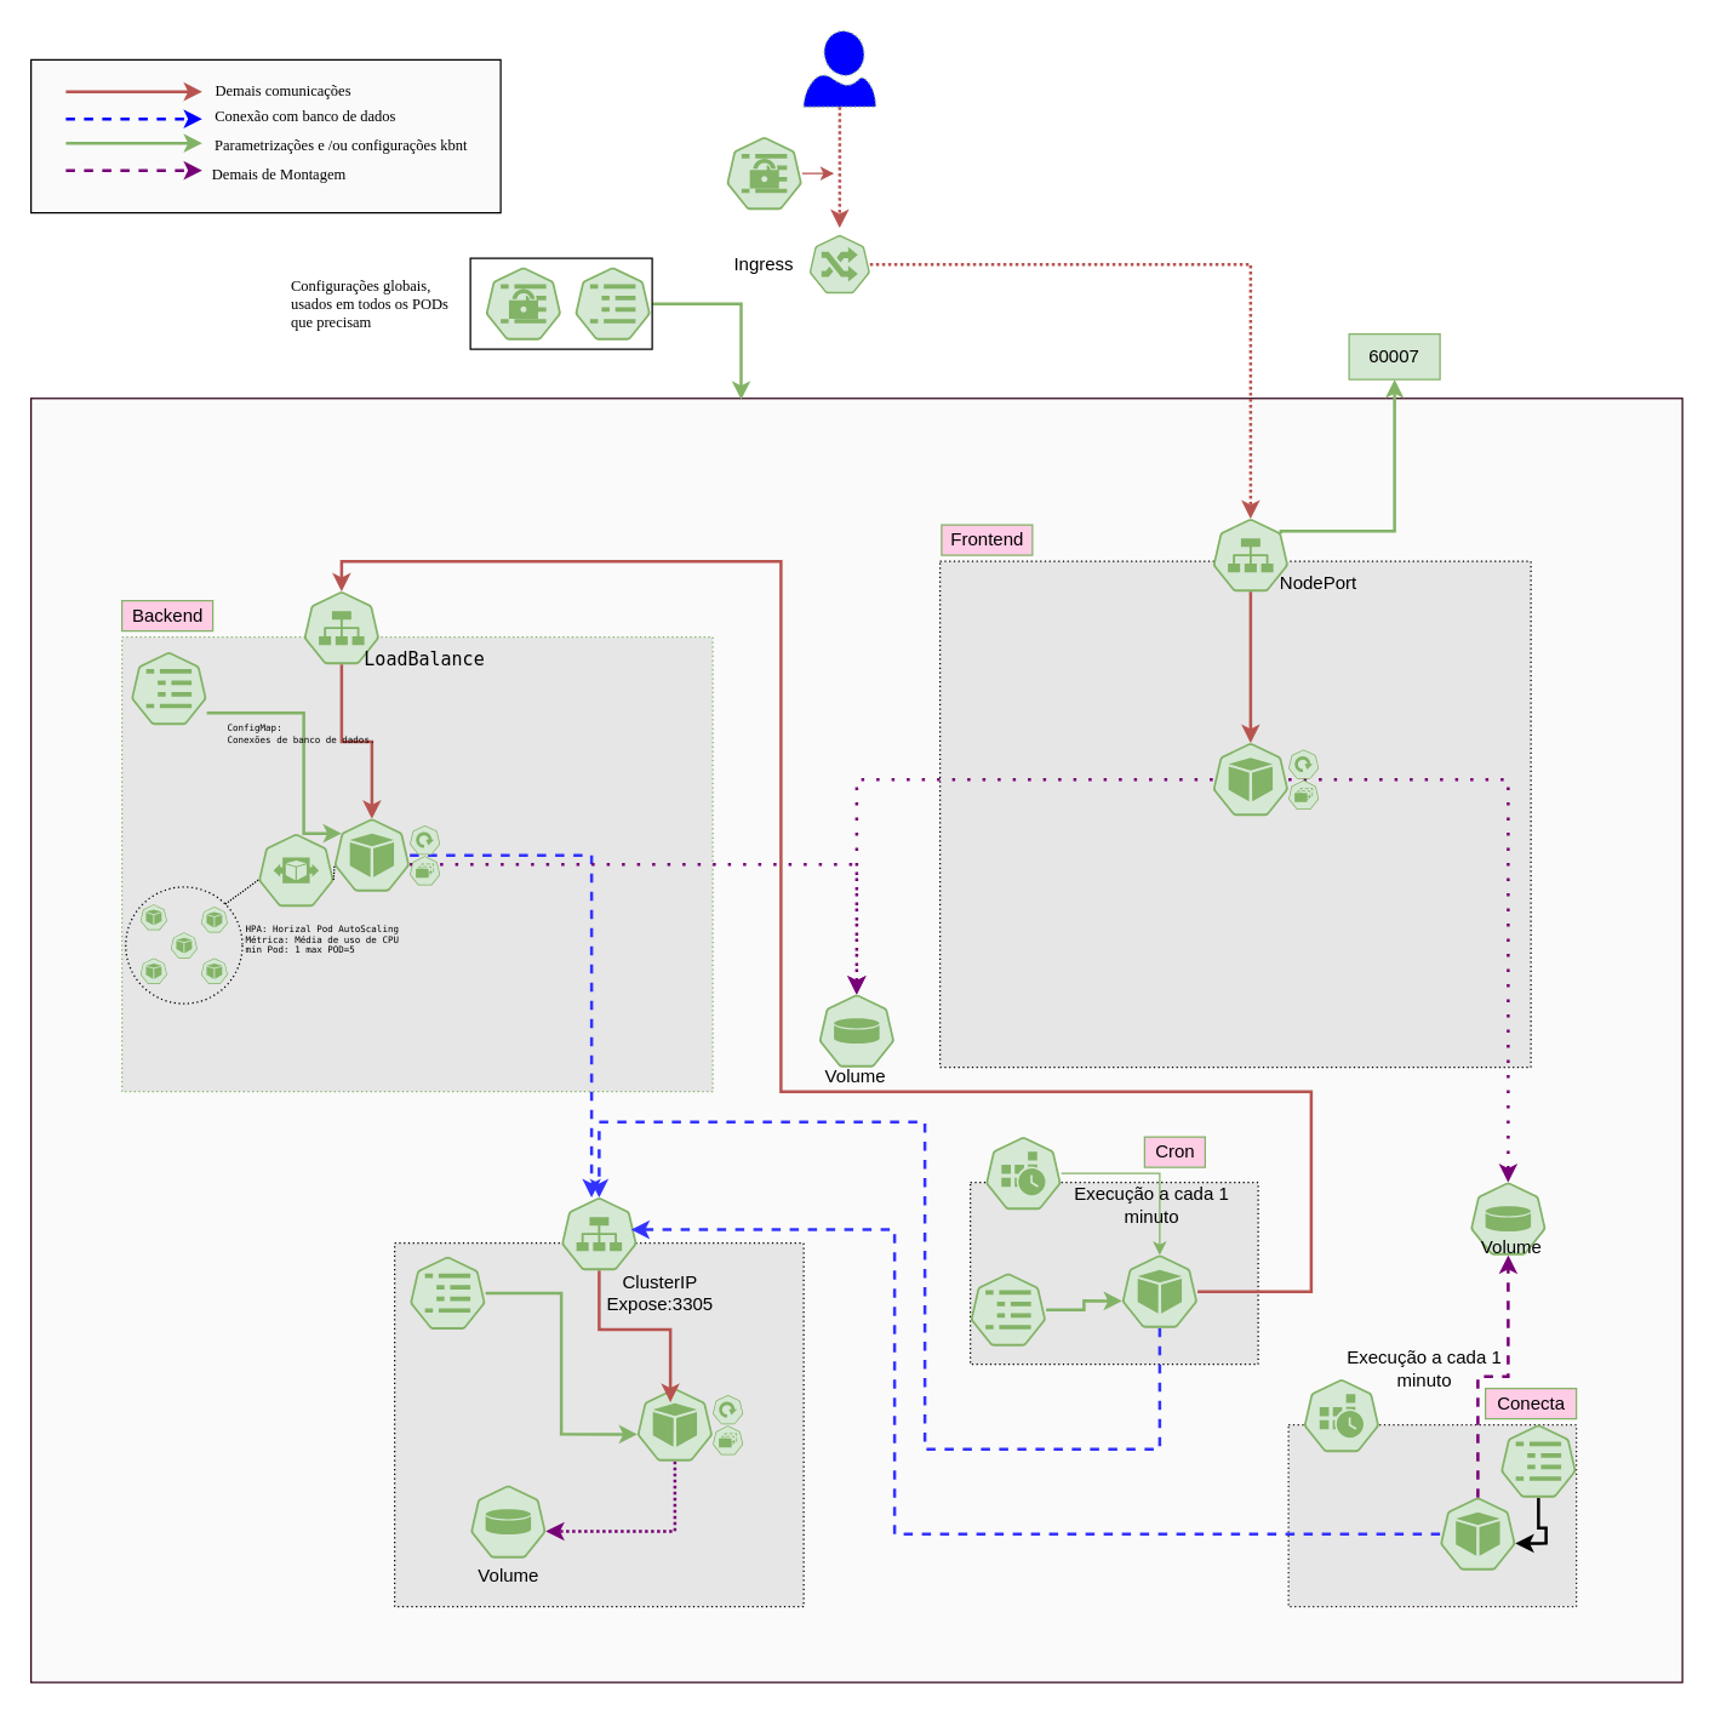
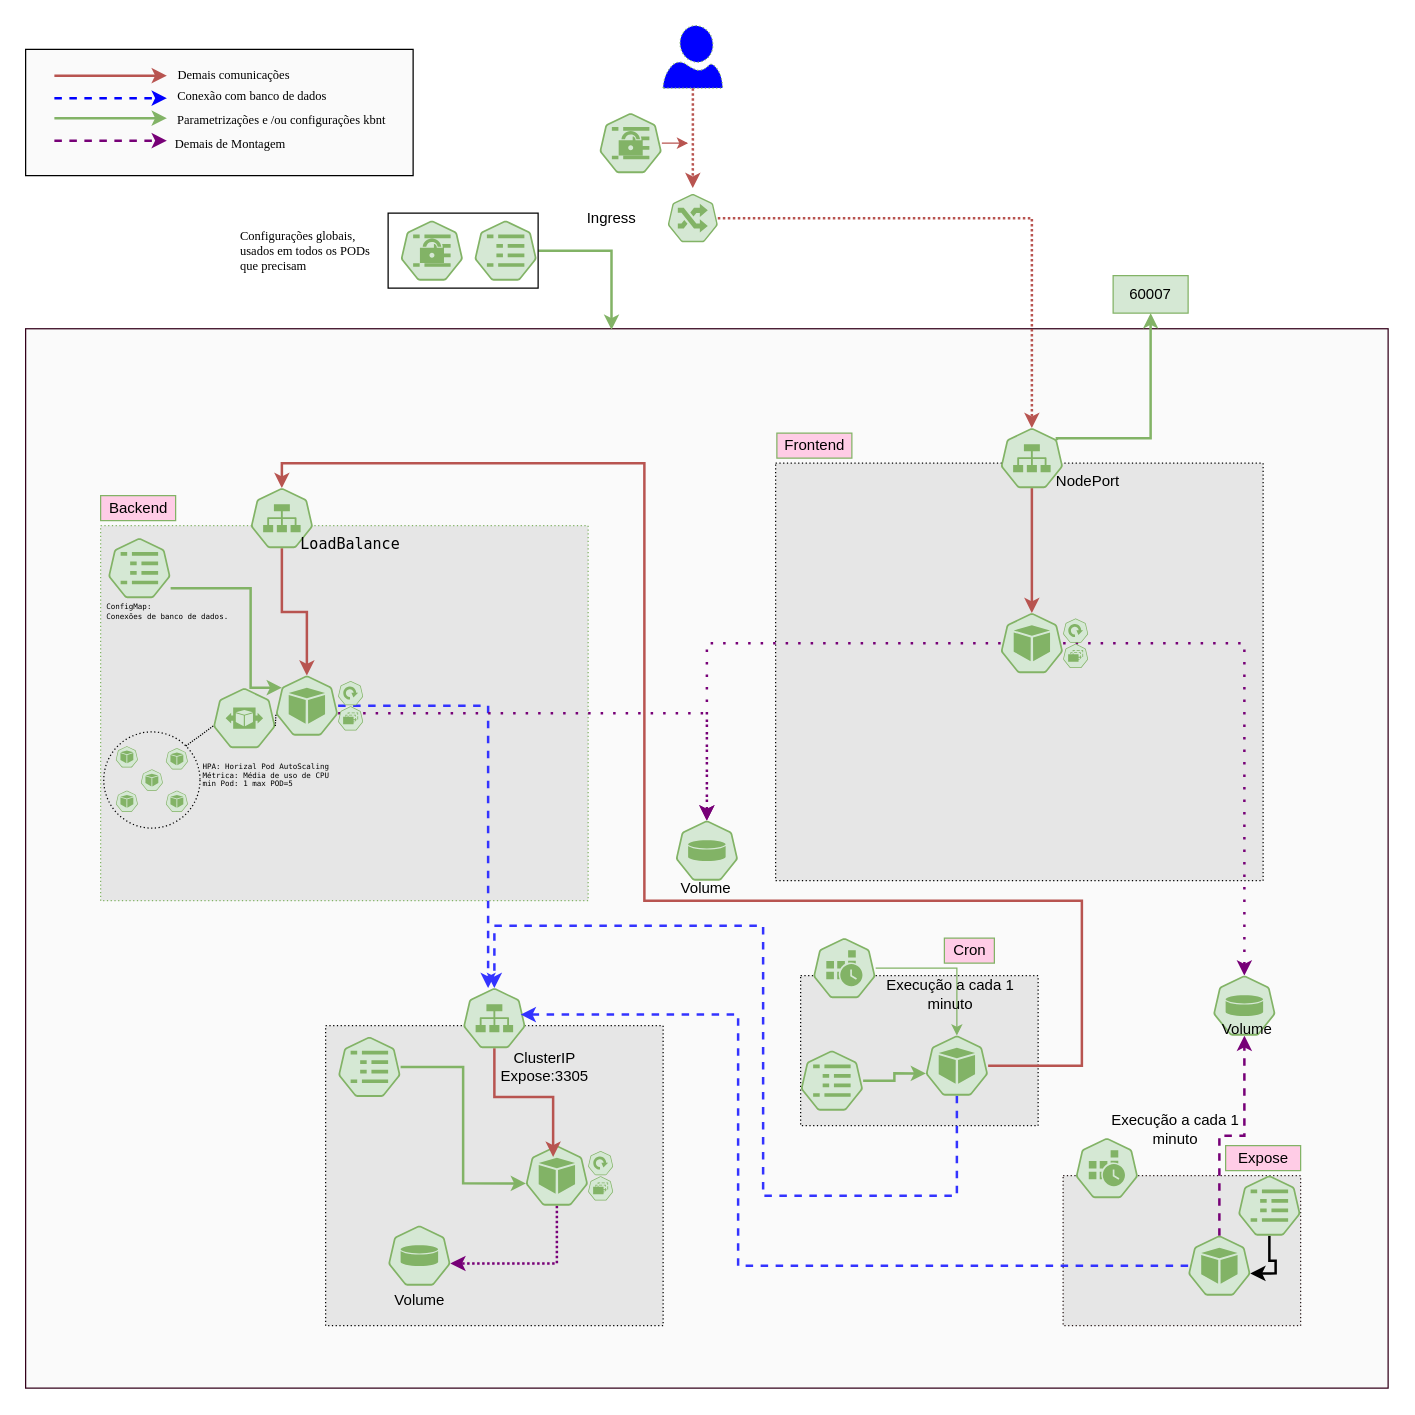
- <mxCell id="60" value="Ingress" style="text;html=1;strokeColor=none;fillColor=none;align=center;verticalAlign=middle;whiteSpace=wrap;rounded=0;" parent="1" vertex="1"><mxGeometry x="473.75" y="159" width="60" height="30" as="geometry" /></mxCell>
+ <mxCell id="60" value="Ingress" style="text;html=1;strokeColor=none;fillColor=none;align=center;verticalAlign=middle;whiteSpace=wrap;rounded=0;" parent="1" vertex="1"><mxGeometry x="458.75" y="159" width="60" height="30" as="geometry" /></mxCell>
- <mxCell id="65" value="&lt;pre style=&quot;font-size: 6px&quot;&gt;ConfigMap: &lt;br&gt;Conexões de banco de dados.&lt;/pre&gt;" style="text;strokeColor=none;fillColor=none;align=left;verticalAlign=middle;whiteSpace=wrap;rounded=0;html=1;" parent="1" vertex="1"><mxGeometry x="147.5" y="473" width="100" height="20" as="geometry" /></mxCell>
+ <mxCell id="65" value="&lt;pre style=&quot;font-size: 6px&quot;&gt;ConfigMap: &lt;br&gt;Conexões de banco de dados.&lt;/pre&gt;" style="text;strokeColor=none;fillColor=none;align=left;verticalAlign=middle;whiteSpace=wrap;rounded=0;html=1;" parent="1" vertex="1"><mxGeometry x="82.5" y="478" width="100" height="20" as="geometry" /></mxCell>
- <mxCell id="85" value="Conecta" style="text;html=1;align=center;verticalAlign=middle;resizable=0;points=[];autosize=1;strokeColor=#82b366;fillColor=#FFCCE6;" parent="1" vertex="1"><mxGeometry x="980" y="916" width="60" height="20" as="geometry" /></mxCell>
+ <mxCell id="85" value="Expose" style="text;html=1;align=center;verticalAlign=middle;resizable=0;points=[];autosize=1;strokeColor=#82b366;fillColor=#FFCCE6;" parent="1" vertex="1"><mxGeometry x="980" y="916" width="60" height="20" as="geometry" /></mxCell>
